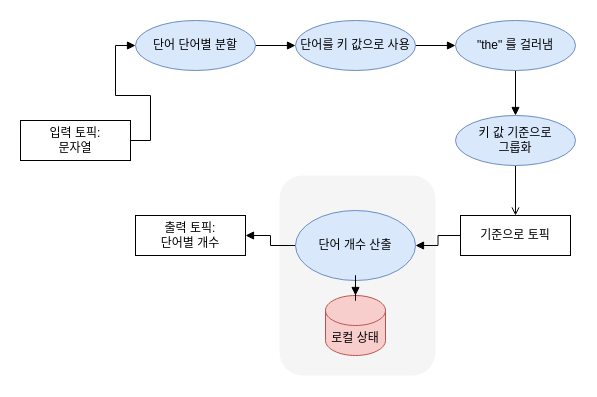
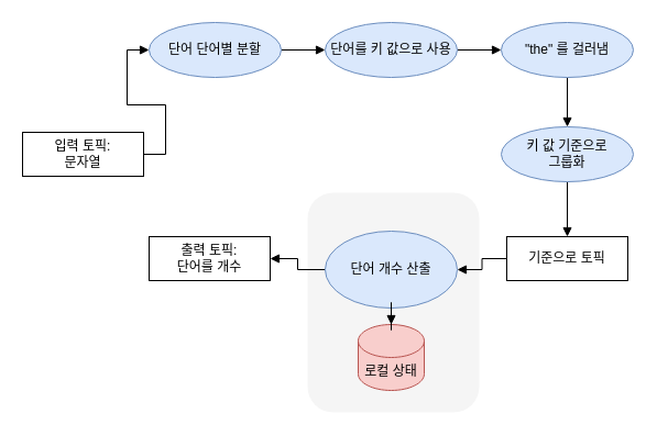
- <mxCell id="11" style="edgeStyle=orthogonalEdgeStyle;rounded=0;orthogonalLoop=1;jettySize=auto;html=1;entryX=0.5;entryY=0;entryDx=0;entryDy=0;endArrow=open;endFill=1;" edge="1" parent="1" source="12" target="14"><mxGeometry relative="1" as="geometry" /></mxCell>
+ <mxCell id="11" style="edgeStyle=orthogonalEdgeStyle;rounded=0;orthogonalLoop=1;jettySize=auto;html=1;entryX=0.5;entryY=0;entryDx=0;entryDy=0;endArrow=block;endFill=1;" edge="1" parent="1" source="12" target="14"><mxGeometry relative="1" as="geometry" /></mxCell>
- <mxCell id="18" value="출력 토픽:&lt;div&gt;단어별 개수&lt;/div&gt;" style="rounded=0;whiteSpace=wrap;html=1;" vertex="1" parent="1"><mxGeometry x="135" y="215" width="110" height="40" as="geometry" /></mxCell>
+ <mxCell id="18" value="출력 토픽:&lt;div&gt;단어를 개수&lt;/div&gt;" style="rounded=0;whiteSpace=wrap;html=1;" vertex="1" parent="1"><mxGeometry x="135" y="215" width="110" height="40" as="geometry" /></mxCell>
